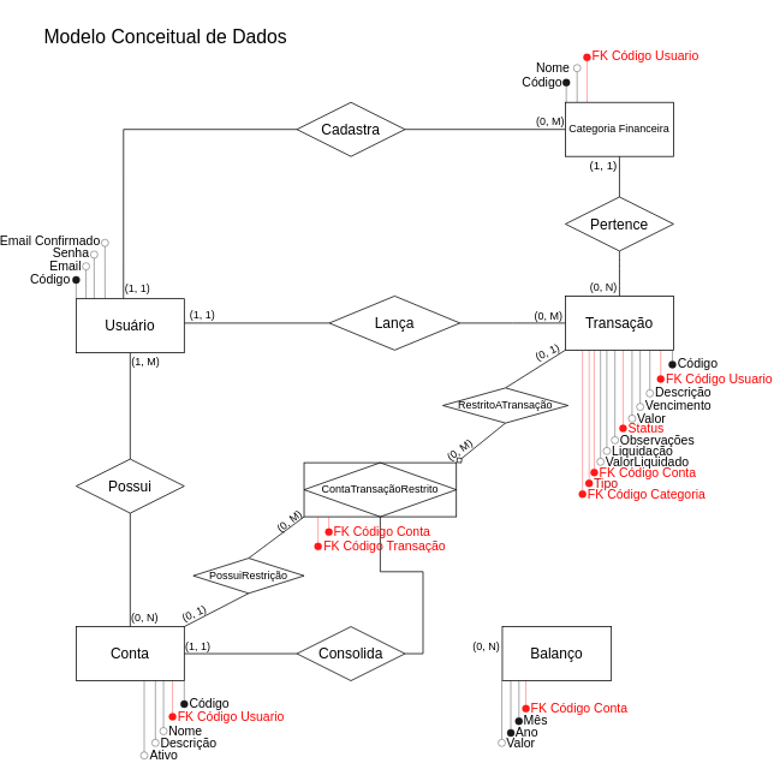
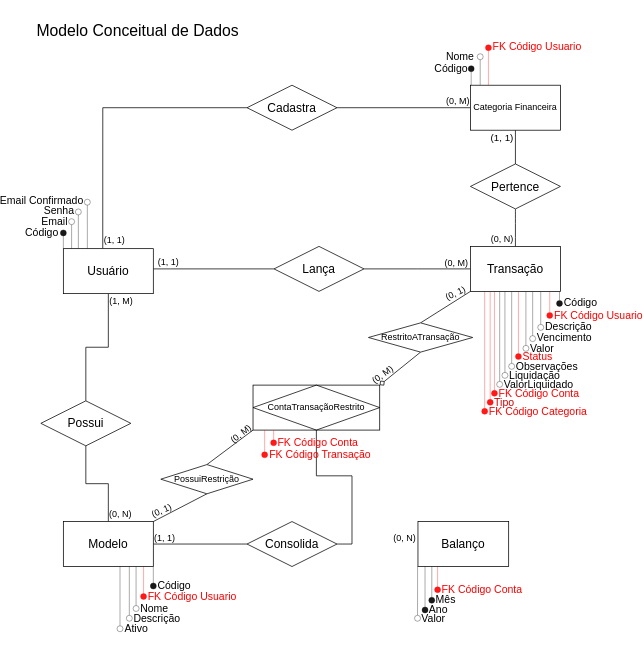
- <mxCell id="56" value="Lança" style="shape=rhombus;perimeter=rhombusPerimeter;whiteSpace=wrap;html=1;align=center;fontSize=16;" parent="1" vertex="1"><mxGeometry x="347" y="328" width="145" height="60" as="geometry" /></mxCell>
+ <mxCell id="56" value="Lança" style="shape=rhombus;perimeter=rhombusPerimeter;whiteSpace=wrap;html=1;align=center;fontSize=16;" parent="1" vertex="1"><mxGeometry x="347" y="328" width="120" height="60" as="geometry" /></mxCell>
- <mxCell id="54" value="Possui" style="shape=rhombus;perimeter=rhombusPerimeter;whiteSpace=wrap;html=1;align=center;fontSize=16;" parent="1" vertex="1"><mxGeometry x="66" y="509" width="120" height="60" as="geometry" /></mxCell>
+ <mxCell id="54" value="Possui" style="shape=rhombus;perimeter=rhombusPerimeter;whiteSpace=wrap;html=1;align=center;fontSize=16;" parent="1" vertex="1"><mxGeometry x="36" y="534" width="120" height="60" as="geometry" /></mxCell>
- <mxCell id="53" value="&lt;font style=&quot;font-size: 16px;&quot;&gt;Conta&lt;br&gt;&lt;/font&gt;" style="rounded=0;whiteSpace=wrap;html=1;" parent="1" vertex="1"><mxGeometry x="66" y="695" width="120" height="60" as="geometry" /></mxCell>
+ <mxCell id="53" value="&lt;font style=&quot;font-size: 16px;&quot;&gt;Modelo&lt;br&gt;&lt;/font&gt;" style="rounded=0;whiteSpace=wrap;html=1;" parent="1" vertex="1"><mxGeometry x="66" y="695" width="120" height="60" as="geometry" /></mxCell>
